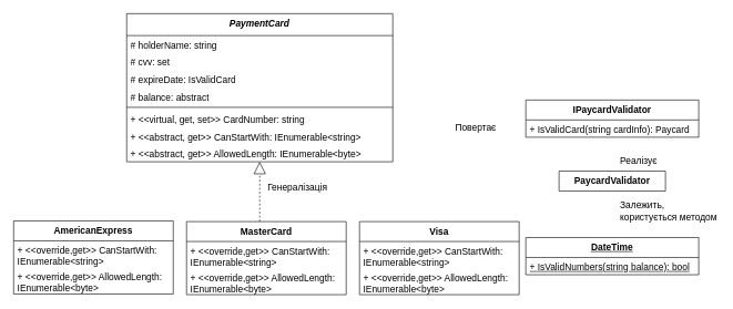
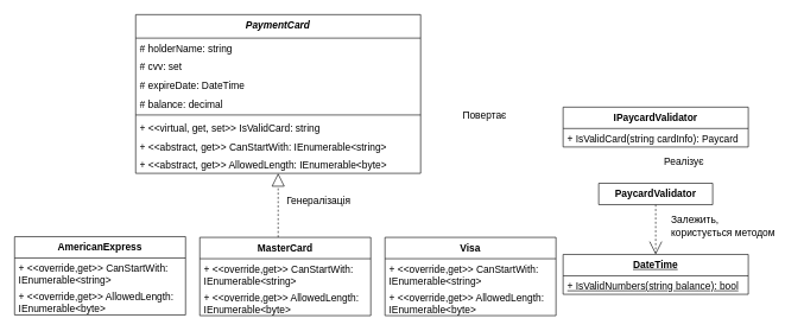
- <mxCell id="7" value="# expireDate: IsValidCard" style="text;strokeColor=none;fillColor=none;align=left;verticalAlign=top;spacingLeft=4;spacingRight=4;overflow=hidden;rotatable=0;points=[[0,0.5],[1,0.5]];portConstraint=eastwest;whiteSpace=wrap;html=1;container=0;fontSize=14;" parent="4" vertex="1"><mxGeometry y="85" width="400" height="26" as="geometry" /></mxCell>
+ <mxCell id="7" value="# expireDate: DateTime" style="text;strokeColor=none;fillColor=none;align=left;verticalAlign=top;spacingLeft=4;spacingRight=4;overflow=hidden;rotatable=0;points=[[0,0.5],[1,0.5]];portConstraint=eastwest;whiteSpace=wrap;html=1;container=0;fontSize=14;" parent="4" vertex="1"><mxGeometry y="85" width="400" height="26" as="geometry" /></mxCell>
- <mxCell id="8" value="&lt;font style=&quot;font-size: 14px;&quot;&gt;# balance: abstract&lt;/font&gt;" style="text;strokeColor=none;fillColor=none;align=left;verticalAlign=top;spacingLeft=4;spacingRight=4;overflow=hidden;rotatable=0;points=[[0,0.5],[1,0.5]];portConstraint=eastwest;whiteSpace=wrap;html=1;container=0;fontSize=14;" parent="4" vertex="1"><mxGeometry y="111" width="400" height="26" as="geometry" /></mxCell>
+ <mxCell id="8" value="&lt;font style=&quot;font-size: 14px;&quot;&gt;# balance: decimal&lt;/font&gt;" style="text;strokeColor=none;fillColor=none;align=left;verticalAlign=top;spacingLeft=4;spacingRight=4;overflow=hidden;rotatable=0;points=[[0,0.5],[1,0.5]];portConstraint=eastwest;whiteSpace=wrap;html=1;container=0;fontSize=14;" parent="4" vertex="1"><mxGeometry y="111" width="400" height="26" as="geometry" /></mxCell>
- <mxCell id="10" value="&lt;font style=&quot;font-size: 14px;&quot;&gt;+ &amp;lt;&amp;lt;virtual, get, set&amp;gt;&amp;gt; CardNumber: string&lt;/font&gt;" style="text;strokeColor=none;fillColor=none;align=left;verticalAlign=top;spacingLeft=4;spacingRight=4;overflow=hidden;rotatable=0;points=[[0,0.5],[1,0.5]];portConstraint=eastwest;whiteSpace=wrap;html=1;container=0;fontSize=14;" parent="4" vertex="1"><mxGeometry y="145" width="400" height="26" as="geometry" /></mxCell>
+ <mxCell id="10" value="&lt;font style=&quot;font-size: 14px;&quot;&gt;+ &amp;lt;&amp;lt;virtual, get, set&amp;gt;&amp;gt; IsValidCard: string&lt;/font&gt;" style="text;strokeColor=none;fillColor=none;align=left;verticalAlign=top;spacingLeft=4;spacingRight=4;overflow=hidden;rotatable=0;points=[[0,0.5],[1,0.5]];portConstraint=eastwest;whiteSpace=wrap;html=1;container=0;fontSize=14;" parent="4" vertex="1"><mxGeometry y="145" width="400" height="26" as="geometry" /></mxCell>
- <mxCell id="19" value="Повертає" style="text;html=1;strokeColor=none;fillColor=none;align=center;verticalAlign=middle;whiteSpace=wrap;rounded=0;fontSize=14;" parent="1" vertex="1"><mxGeometry x="685" y="177" width="60" height="30" as="geometry" /></mxCell>
+ <mxCell id="19" value="Повертає" style="text;html=1;strokeColor=none;fillColor=none;align=center;verticalAlign=middle;whiteSpace=wrap;rounded=0;fontSize=14;" parent="1" vertex="1"><mxGeometry x="650" y="147" width="60" height="30" as="geometry" /></mxCell>
- <mxCell id="20" value="Реалізує" style="text;html=1;strokeColor=none;fillColor=none;align=left;verticalAlign=middle;whiteSpace=wrap;rounded=0;fontSize=14;" parent="1" vertex="1"><mxGeometry x="930" y="227" width="60" height="30" as="geometry" /></mxCell>
+ <mxCell id="20" value="Реалізує" style="text;html=1;strokeColor=none;fillColor=none;align=left;verticalAlign=middle;whiteSpace=wrap;rounded=0;fontSize=14;" parent="1" vertex="1"><mxGeometry x="930" y="212" width="60" height="30" as="geometry" /></mxCell>
- <mxCell id="21" value="Залежить,&lt;br style=&quot;font-size: 14px;&quot;&gt;користується методом" style="text;html=1;strokeColor=none;fillColor=none;align=left;verticalAlign=middle;whiteSpace=wrap;rounded=0;fontSize=14;" parent="1" vertex="1"><mxGeometry x="930" y="297" width="150" height="40" as="geometry" /></mxCell>
+ <mxCell id="21" value="Залежить,&lt;br style=&quot;font-size: 14px;&quot;&gt;користується методом" style="text;html=1;strokeColor=none;fillColor=none;align=left;verticalAlign=middle;whiteSpace=wrap;rounded=0;fontSize=14;" parent="1" vertex="1"><mxGeometry x="940" y="297" width="150" height="40" as="geometry" /></mxCell>
+ <mxCell id="17" style="edgeStyle=orthogonalEdgeStyle;rounded=0;orthogonalLoop=1;jettySize=auto;html=1;exitX=0.5;exitY=1;exitDx=0;exitDy=0;entryX=0.5;entryY=0;entryDx=0;entryDy=0;endArrow=open;endFill=0;endSize=16;dashed=1;" parent="1" source="18" target="15" edge="1"><mxGeometry relative="1" as="geometry" /></mxCell>
